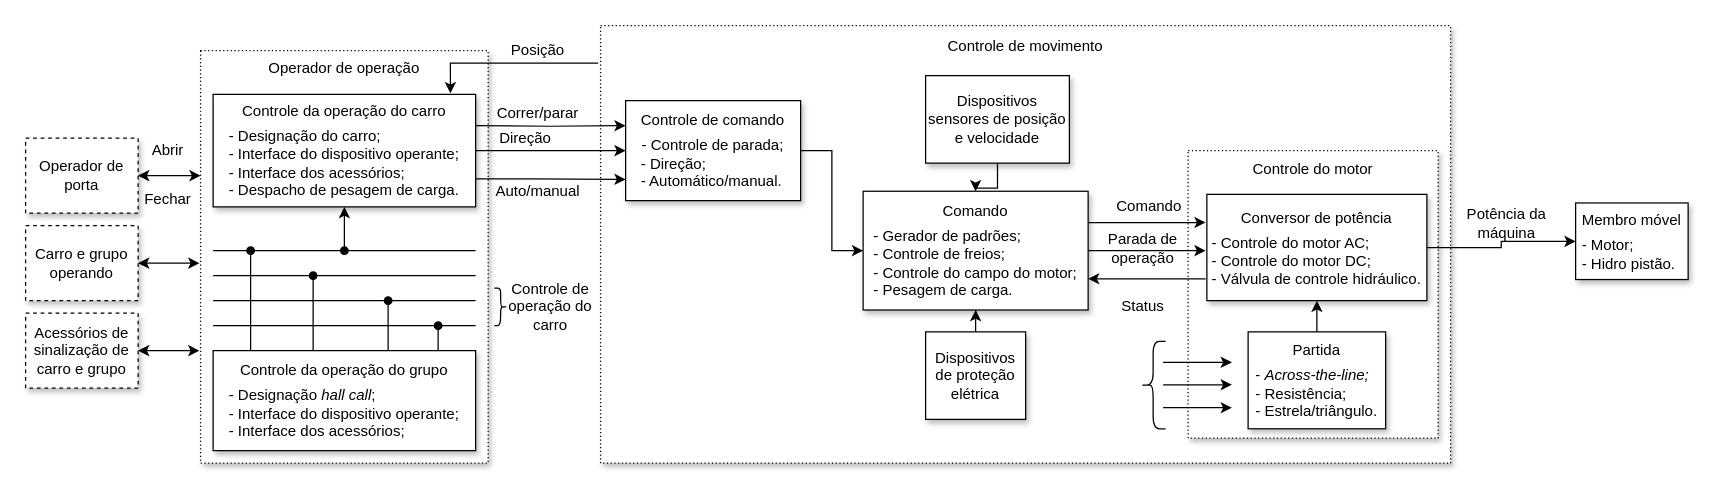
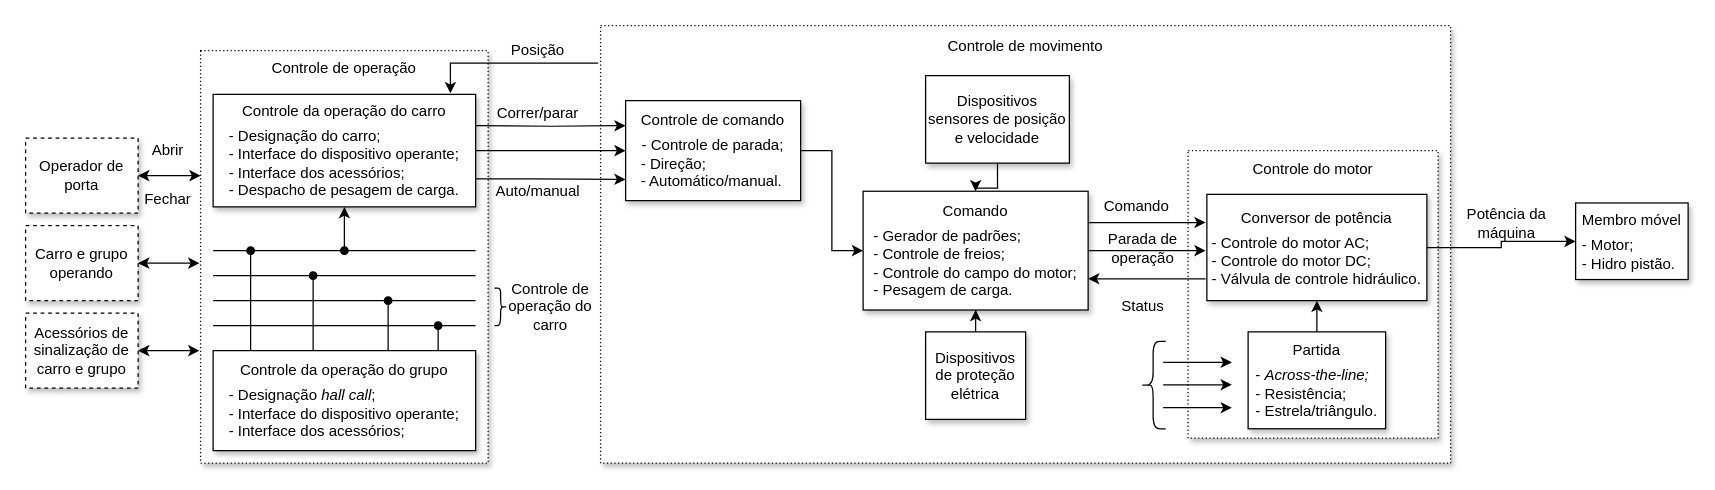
- <mxCell id="42" value="Direção" style="text;html=1;strokeColor=none;fillColor=none;align=center;verticalAlign=middle;whiteSpace=wrap;rounded=0;" parent="1" vertex="1"><mxGeometry x="400" y="100" width="40" height="20" as="geometry" /></mxCell>
- <mxCell id="33" value="Comando" style="text;html=1;strokeColor=none;fillColor=none;align=center;verticalAlign=middle;whiteSpace=wrap;rounded=0;" parent="1" vertex="1"><mxGeometry x="899" y="155" width="40" height="20" as="geometry" /></mxCell>
+ <mxCell id="33" value="Comando" style="text;html=1;strokeColor=none;fillColor=none;align=center;verticalAlign=middle;whiteSpace=wrap;rounded=0;" parent="1" vertex="1"><mxGeometry x="889" y="155" width="40" height="20" as="geometry" /></mxCell>
- <mxCell id="7" value="Operador de operação&lt;br style=&quot;font-size: 6px&quot;&gt;&lt;font style=&quot;font-size: 8px&quot;&gt;&lt;br&gt;&lt;br&gt;&lt;br&gt;&lt;br&gt;&lt;br&gt;&lt;br&gt;&lt;br&gt;&lt;br&gt;&lt;br&gt;&lt;br&gt;&lt;br&gt;&lt;br&gt;&lt;br&gt;&lt;br&gt;&lt;/font&gt;&lt;br&gt;&lt;br&gt;&lt;br&gt;&lt;br&gt;&lt;br&gt;&lt;br&gt;&lt;br&gt;" style="rounded=0;whiteSpace=wrap;html=1;dashed=1;dashPattern=1 2;shadow=1;" parent="1" vertex="1"><mxGeometry x="160" y="40" width="230" height="330" as="geometry" /></mxCell>
+ <mxCell id="7" value="Controle de operação&lt;br style=&quot;font-size: 6px&quot;&gt;&lt;font style=&quot;font-size: 8px&quot;&gt;&lt;br&gt;&lt;br&gt;&lt;br&gt;&lt;br&gt;&lt;br&gt;&lt;br&gt;&lt;br&gt;&lt;br&gt;&lt;br&gt;&lt;br&gt;&lt;br&gt;&lt;br&gt;&lt;br&gt;&lt;br&gt;&lt;/font&gt;&lt;br&gt;&lt;br&gt;&lt;br&gt;&lt;br&gt;&lt;br&gt;&lt;br&gt;&lt;br&gt;" style="rounded=0;whiteSpace=wrap;html=1;dashed=1;dashPattern=1 2;shadow=1;" parent="1" vertex="1"><mxGeometry x="160" y="40" width="230" height="330" as="geometry" /></mxCell>
